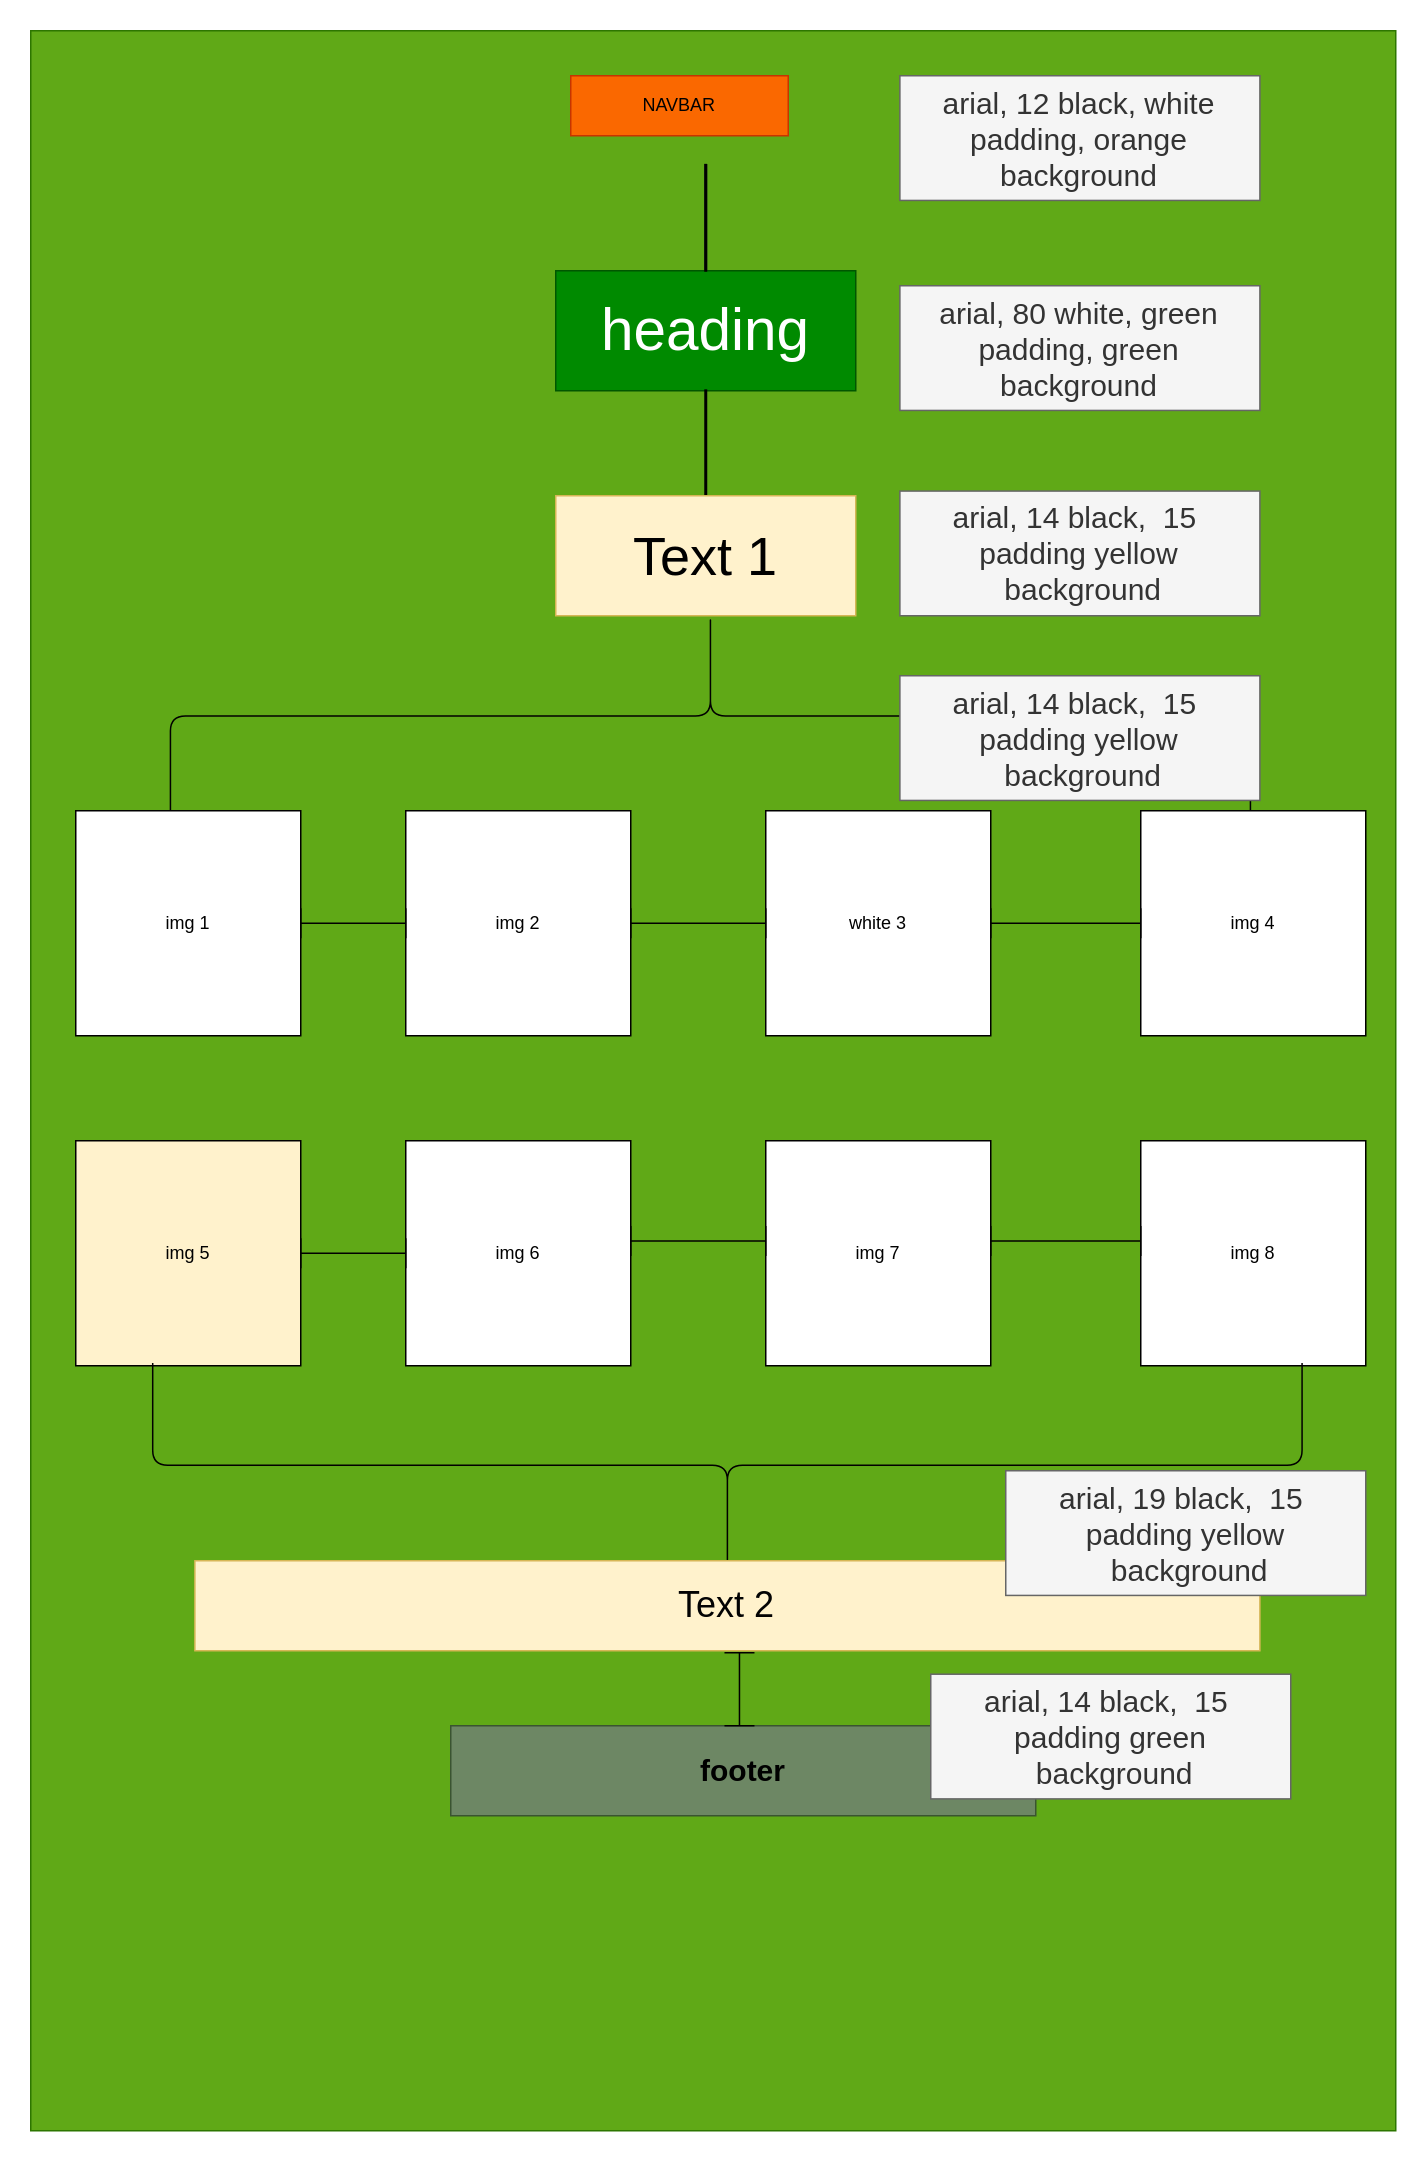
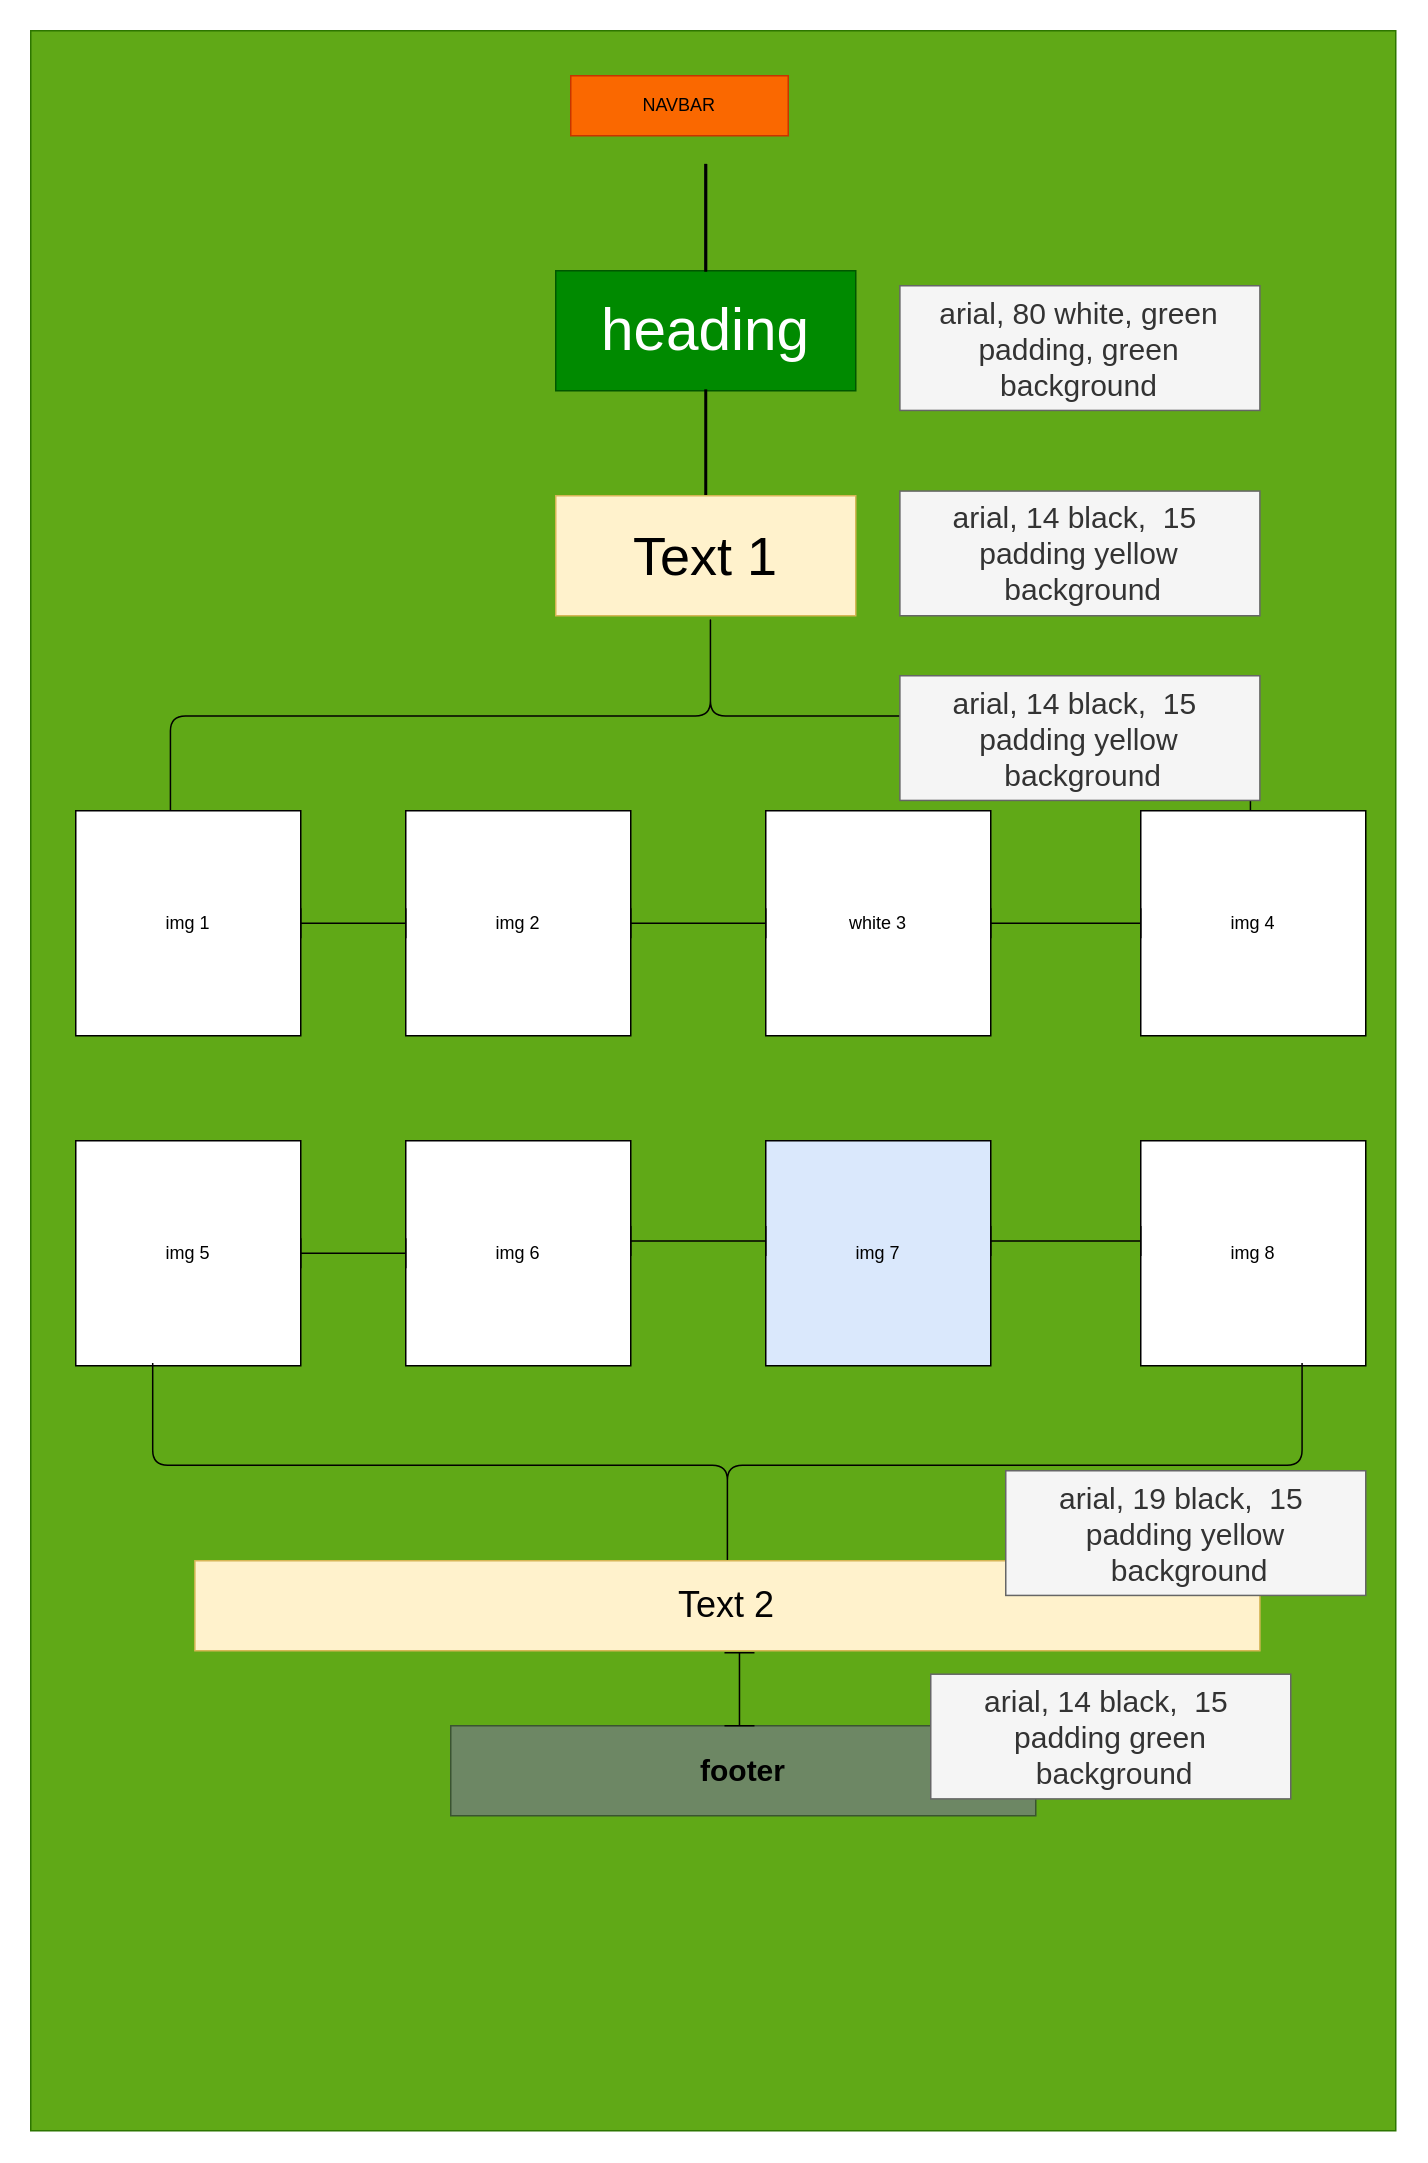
- <mxCell id="31" value="arial, 12 black, white padding, orange background" style="rounded=0;whiteSpace=wrap;html=1;fontSize=20;fontColor=#333333;fillColor=#f5f5f5;strokeColor=#666666;" parent="1" vertex="1"><mxGeometry x="599.43" y="50" width="240" height="83.12" as="geometry" /></mxCell>
- <mxCell id="21" value="img 5" style="whiteSpace=wrap;html=1;aspect=fixed;fillColor=#fff2cc;" parent="1" vertex="1"><mxGeometry x="50" y="760" width="150" height="150" as="geometry" /></mxCell>
+ <mxCell id="21" value="img 5" style="whiteSpace=wrap;html=1;aspect=fixed;" parent="1" vertex="1"><mxGeometry x="50" y="760" width="150" height="150" as="geometry" /></mxCell>
- <mxCell id="22" value="img 7" style="whiteSpace=wrap;html=1;aspect=fixed;" parent="1" vertex="1"><mxGeometry x="510" y="760" width="150" height="150" as="geometry" /></mxCell>
+ <mxCell id="22" value="img 7" style="whiteSpace=wrap;html=1;aspect=fixed;fillColor=#dae8fc;" parent="1" vertex="1"><mxGeometry x="510" y="760" width="150" height="150" as="geometry" /></mxCell>
